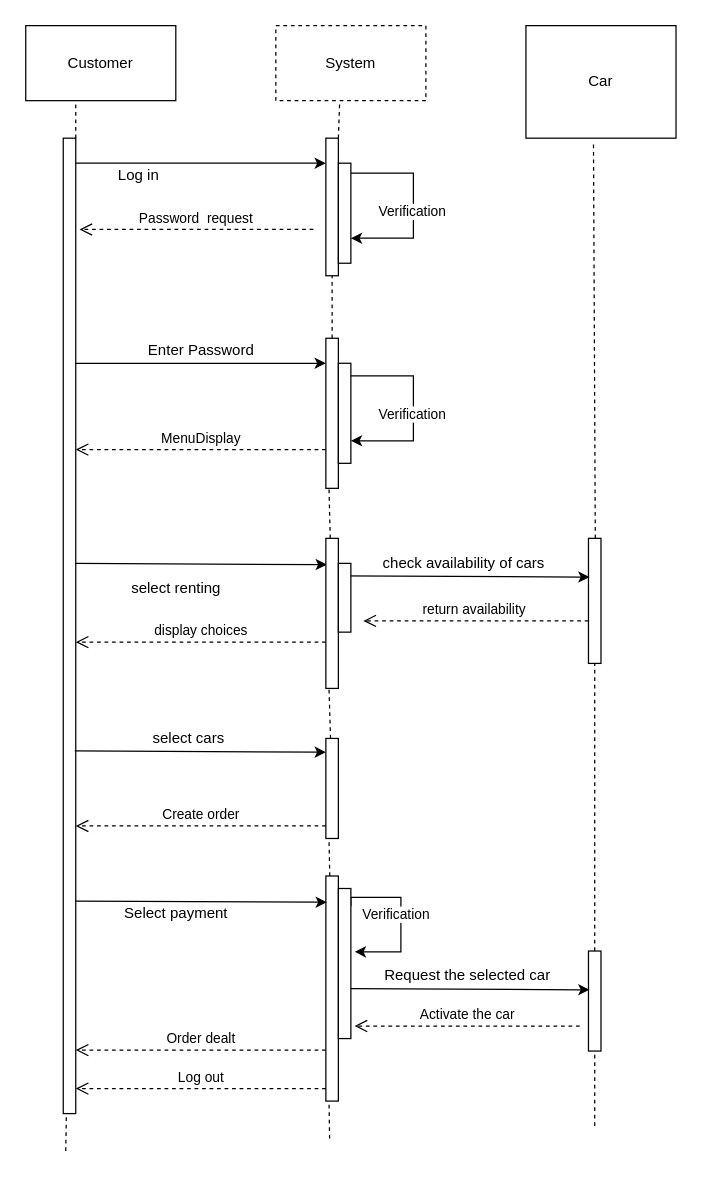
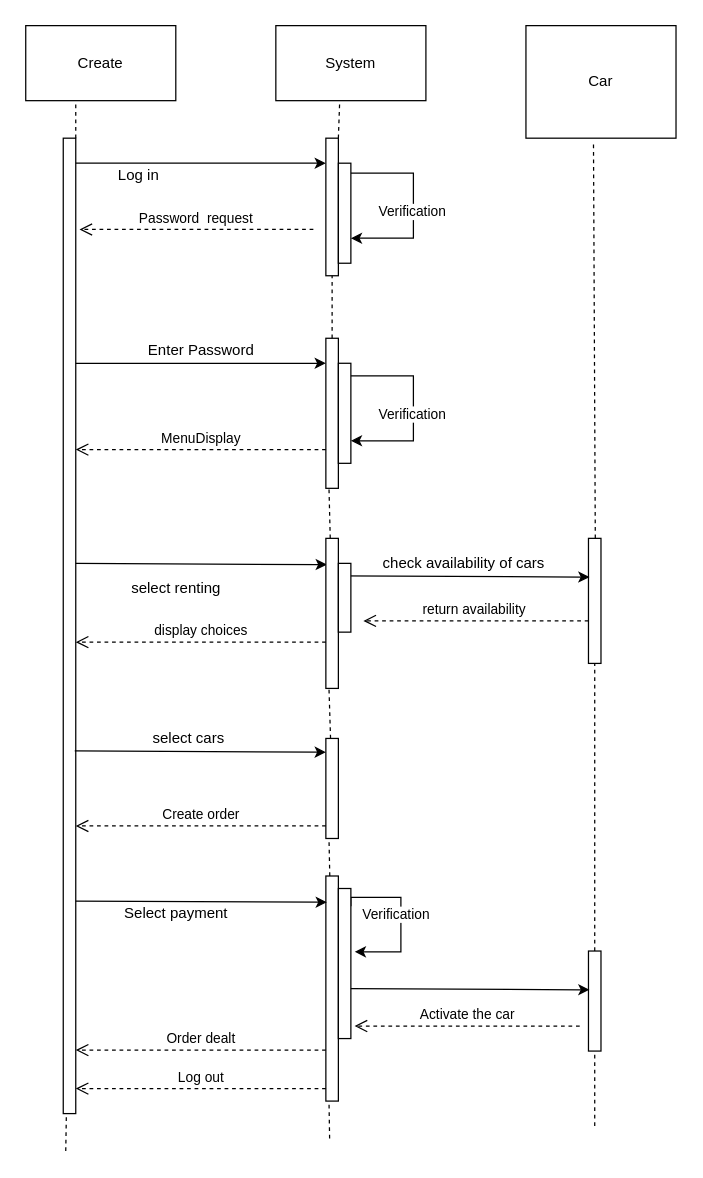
- <mxCell id="2" value="Customer" style="rounded=0;whiteSpace=wrap;html=1;" parent="1" vertex="1"><mxGeometry x="20" y="20" width="120" height="60" as="geometry" /></mxCell>
+ <mxCell id="2" value="Create" style="rounded=0;whiteSpace=wrap;html=1;" parent="1" vertex="1"><mxGeometry x="20" y="20" width="120" height="60" as="geometry" /></mxCell>
- <mxCell id="3" value="System" style="rounded=0;whiteSpace=wrap;html=1;dashed=1;" parent="1" vertex="1"><mxGeometry x="220" y="20" width="120" height="60" as="geometry" /></mxCell>
+ <mxCell id="3" value="System" style="rounded=0;whiteSpace=wrap;html=1;" parent="1" vertex="1"><mxGeometry x="220" y="20" width="120" height="60" as="geometry" /></mxCell>
- <mxCell id="53" value="Request the selected car" style="text;html=1;align=center;verticalAlign=middle;resizable=0;points=[];autosize=1;strokeColor=none;fillColor=none;" parent="1" vertex="1"><mxGeometry x="298" y="770" width="150" height="20" as="geometry" /></mxCell>
